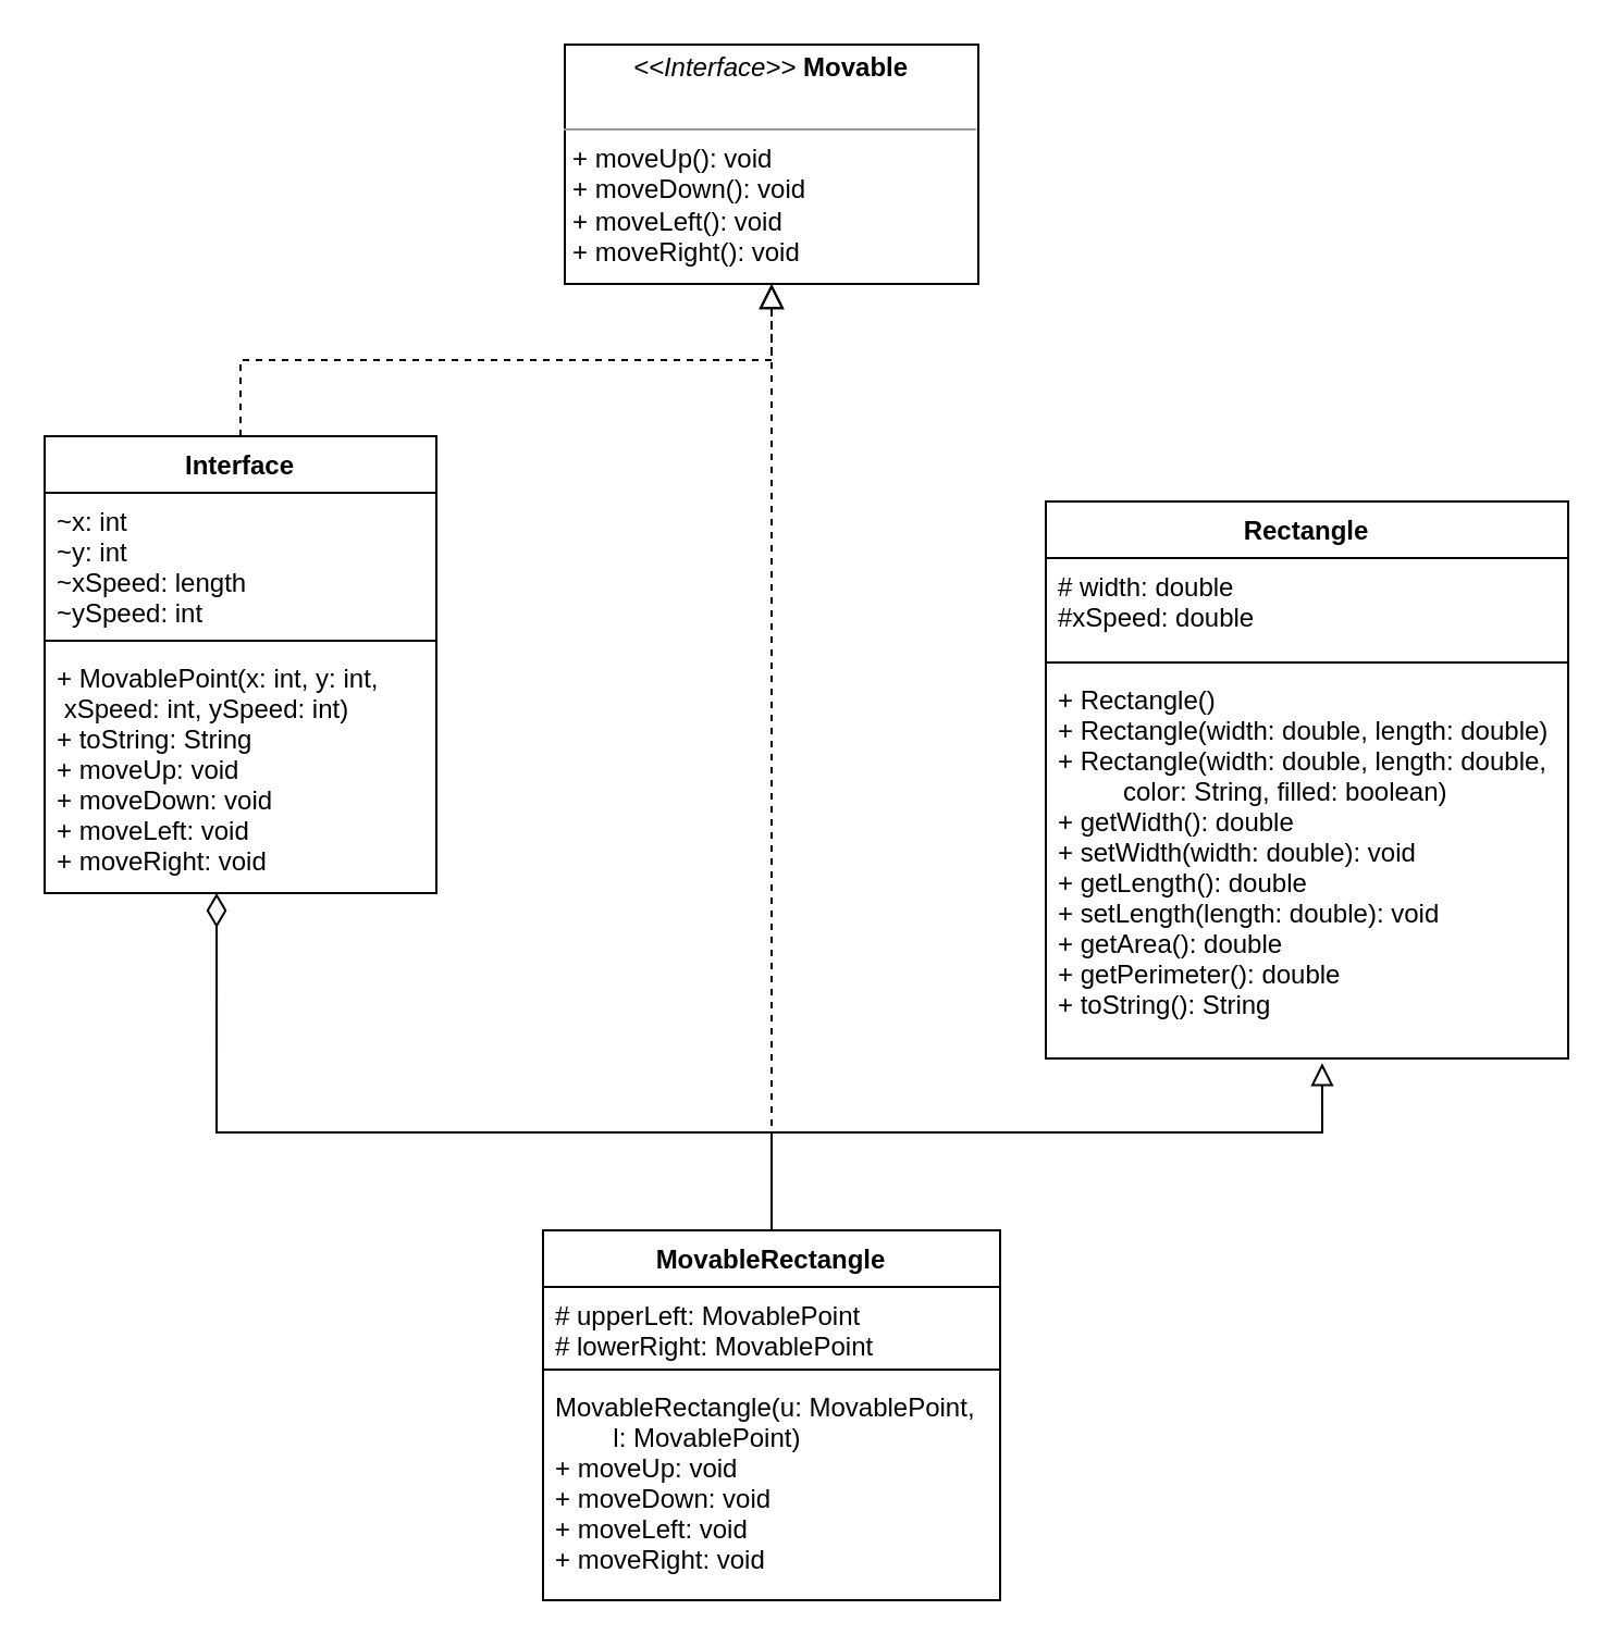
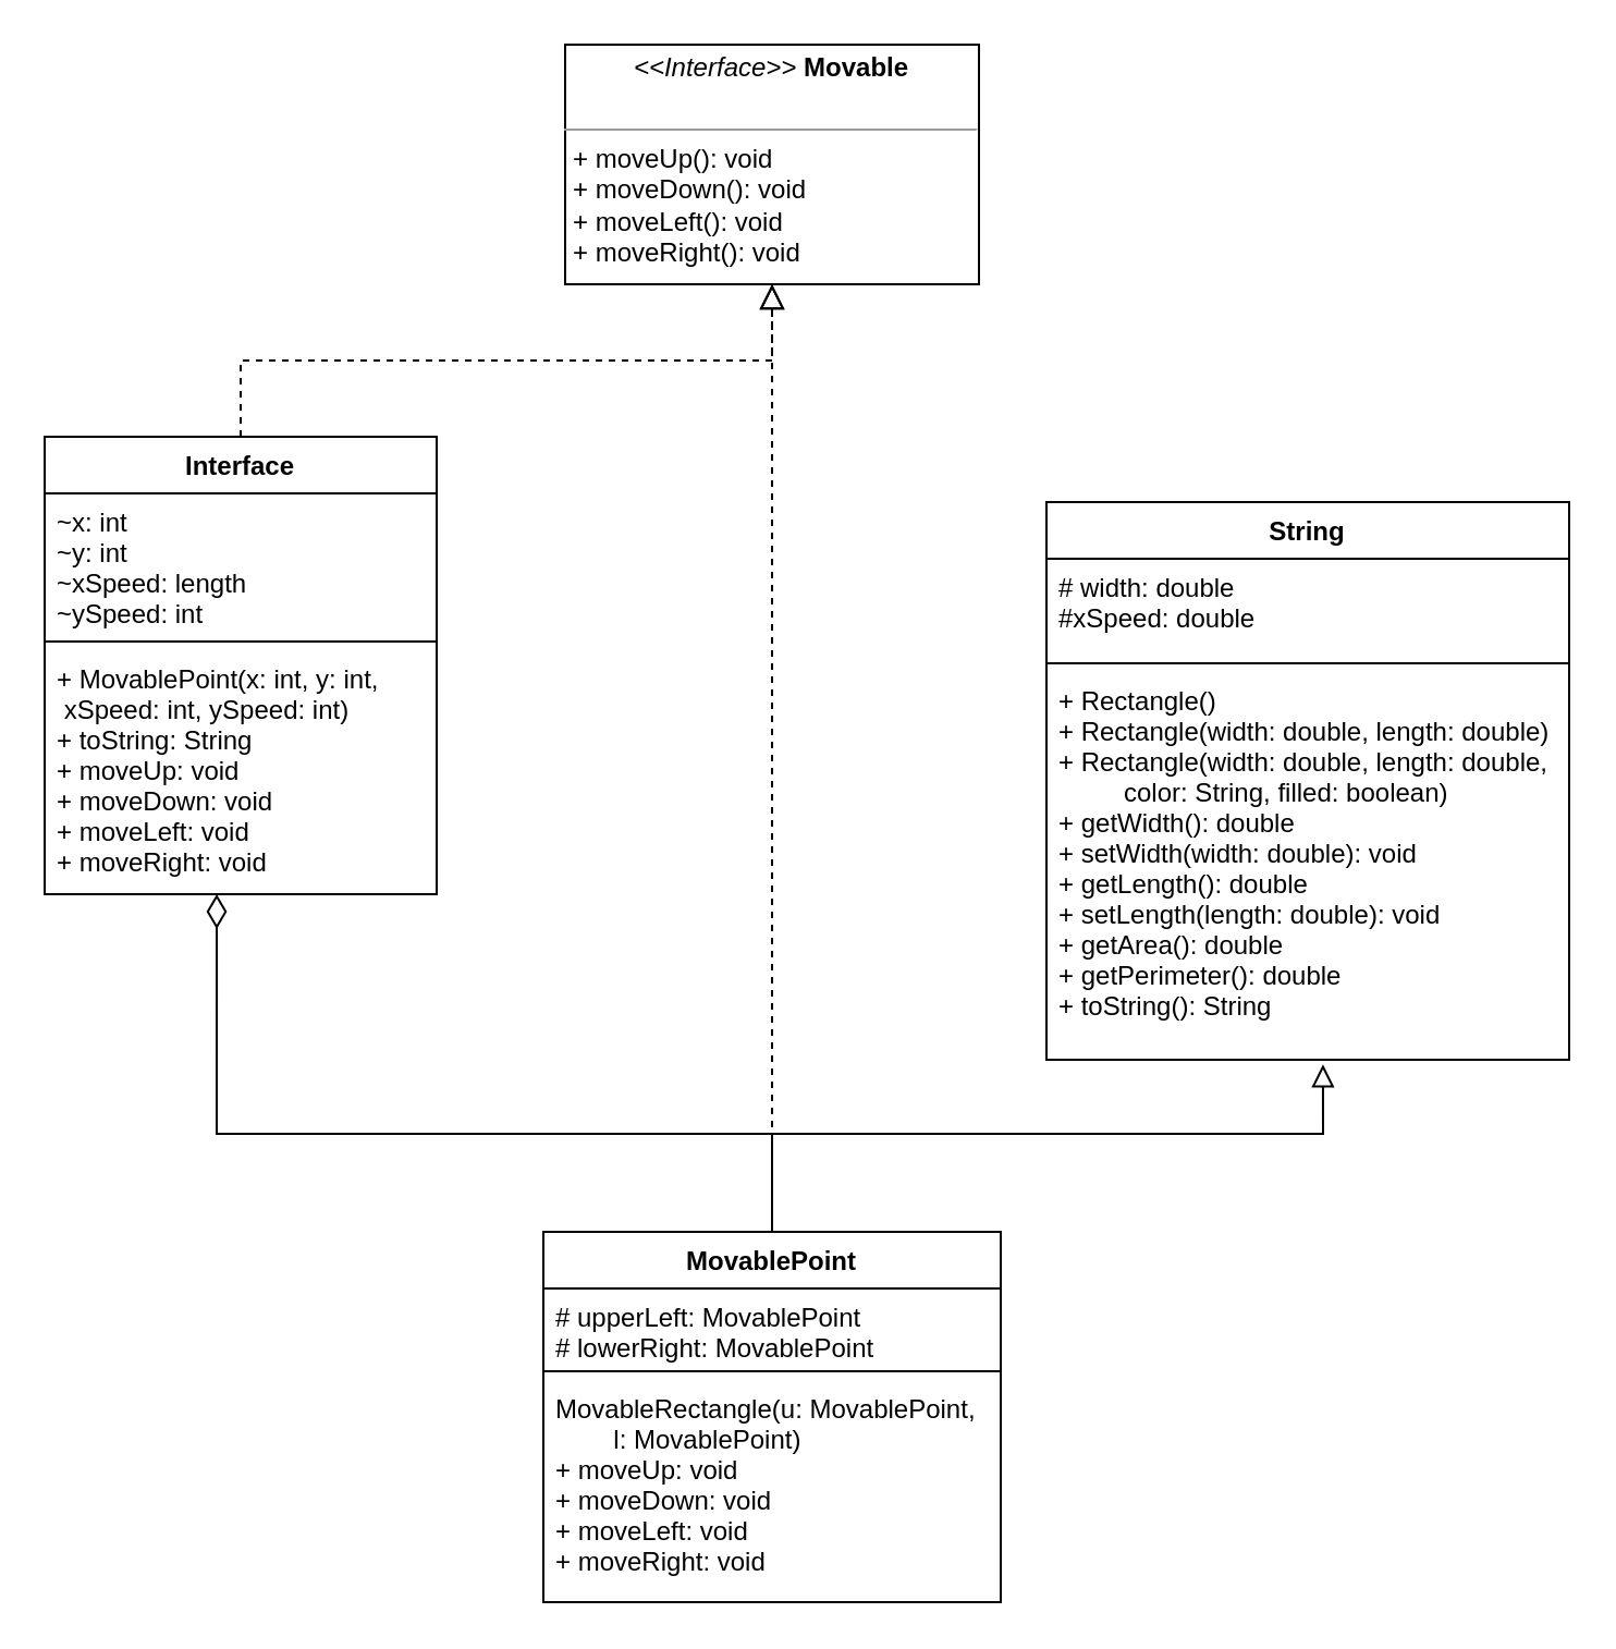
- <mxCell id="8" value="Rectangle" style="swimlane;fontStyle=1;align=center;verticalAlign=top;childLayout=stackLayout;horizontal=1;startSize=26;horizontalStack=0;resizeParent=1;resizeParentMax=0;resizeLast=0;collapsible=1;marginBottom=0;" vertex="1" parent="1"><mxGeometry x="480" y="230" width="240" height="256" as="geometry" /></mxCell>
+ <mxCell id="8" value="String" style="swimlane;fontStyle=1;align=center;verticalAlign=top;childLayout=stackLayout;horizontal=1;startSize=26;horizontalStack=0;resizeParent=1;resizeParentMax=0;resizeLast=0;collapsible=1;marginBottom=0;" vertex="1" parent="1"><mxGeometry x="480" y="230" width="240" height="256" as="geometry" /></mxCell>
- <mxCell id="15" value="MovableRectangle" style="swimlane;fontStyle=1;align=center;verticalAlign=top;childLayout=stackLayout;horizontal=1;startSize=26;horizontalStack=0;resizeParent=1;resizeParentMax=0;resizeLast=0;collapsible=1;marginBottom=0;" vertex="1" parent="1"><mxGeometry x="249" y="565" width="210" height="170" as="geometry" /></mxCell>
+ <mxCell id="15" value="MovablePoint" style="swimlane;fontStyle=1;align=center;verticalAlign=top;childLayout=stackLayout;horizontal=1;startSize=26;horizontalStack=0;resizeParent=1;resizeParentMax=0;resizeLast=0;collapsible=1;marginBottom=0;" vertex="1" parent="1"><mxGeometry x="249" y="565" width="210" height="170" as="geometry" /></mxCell>
